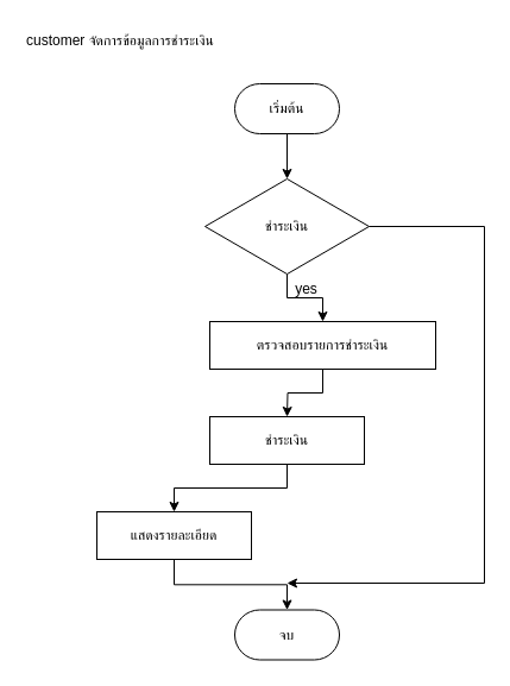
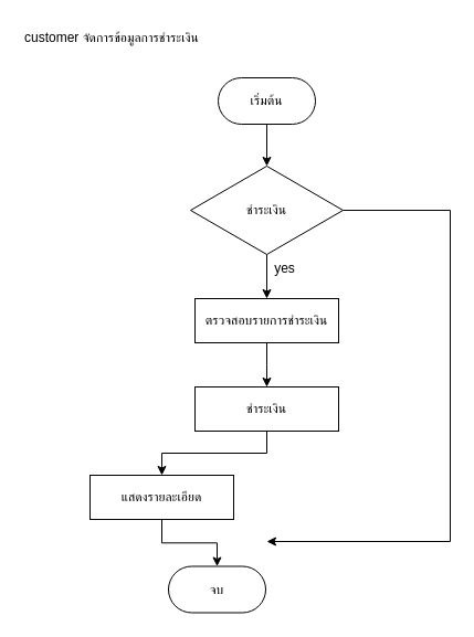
- <mxCell id="8" value="ตรวจสอบรายการชำระเงิน" style="rounded=0;whiteSpace=wrap;html=1;" vertex="1" parent="1"><mxGeometry x="176" y="270" width="190" height="40" as="geometry" /></mxCell>
+ <mxCell id="8" value="ตรวจสอบรายการชำระเงิน" style="rounded=0;whiteSpace=wrap;html=1;" vertex="1" parent="1"><mxGeometry x="176" y="270" width="130" height="40" as="geometry" /></mxCell>
- <mxCell id="15" value="จบ" style="rounded=1;whiteSpace=wrap;html=1;arcSize=50;" vertex="1" parent="1"><mxGeometry x="197" y="512.5" width="88" height="42" as="geometry" /></mxCell>
+ <mxCell id="15" value="จบ" style="rounded=1;whiteSpace=wrap;html=1;arcSize=50;" vertex="1" parent="1"><mxGeometry x="152" y="512.5" width="88" height="42" as="geometry" /></mxCell>
